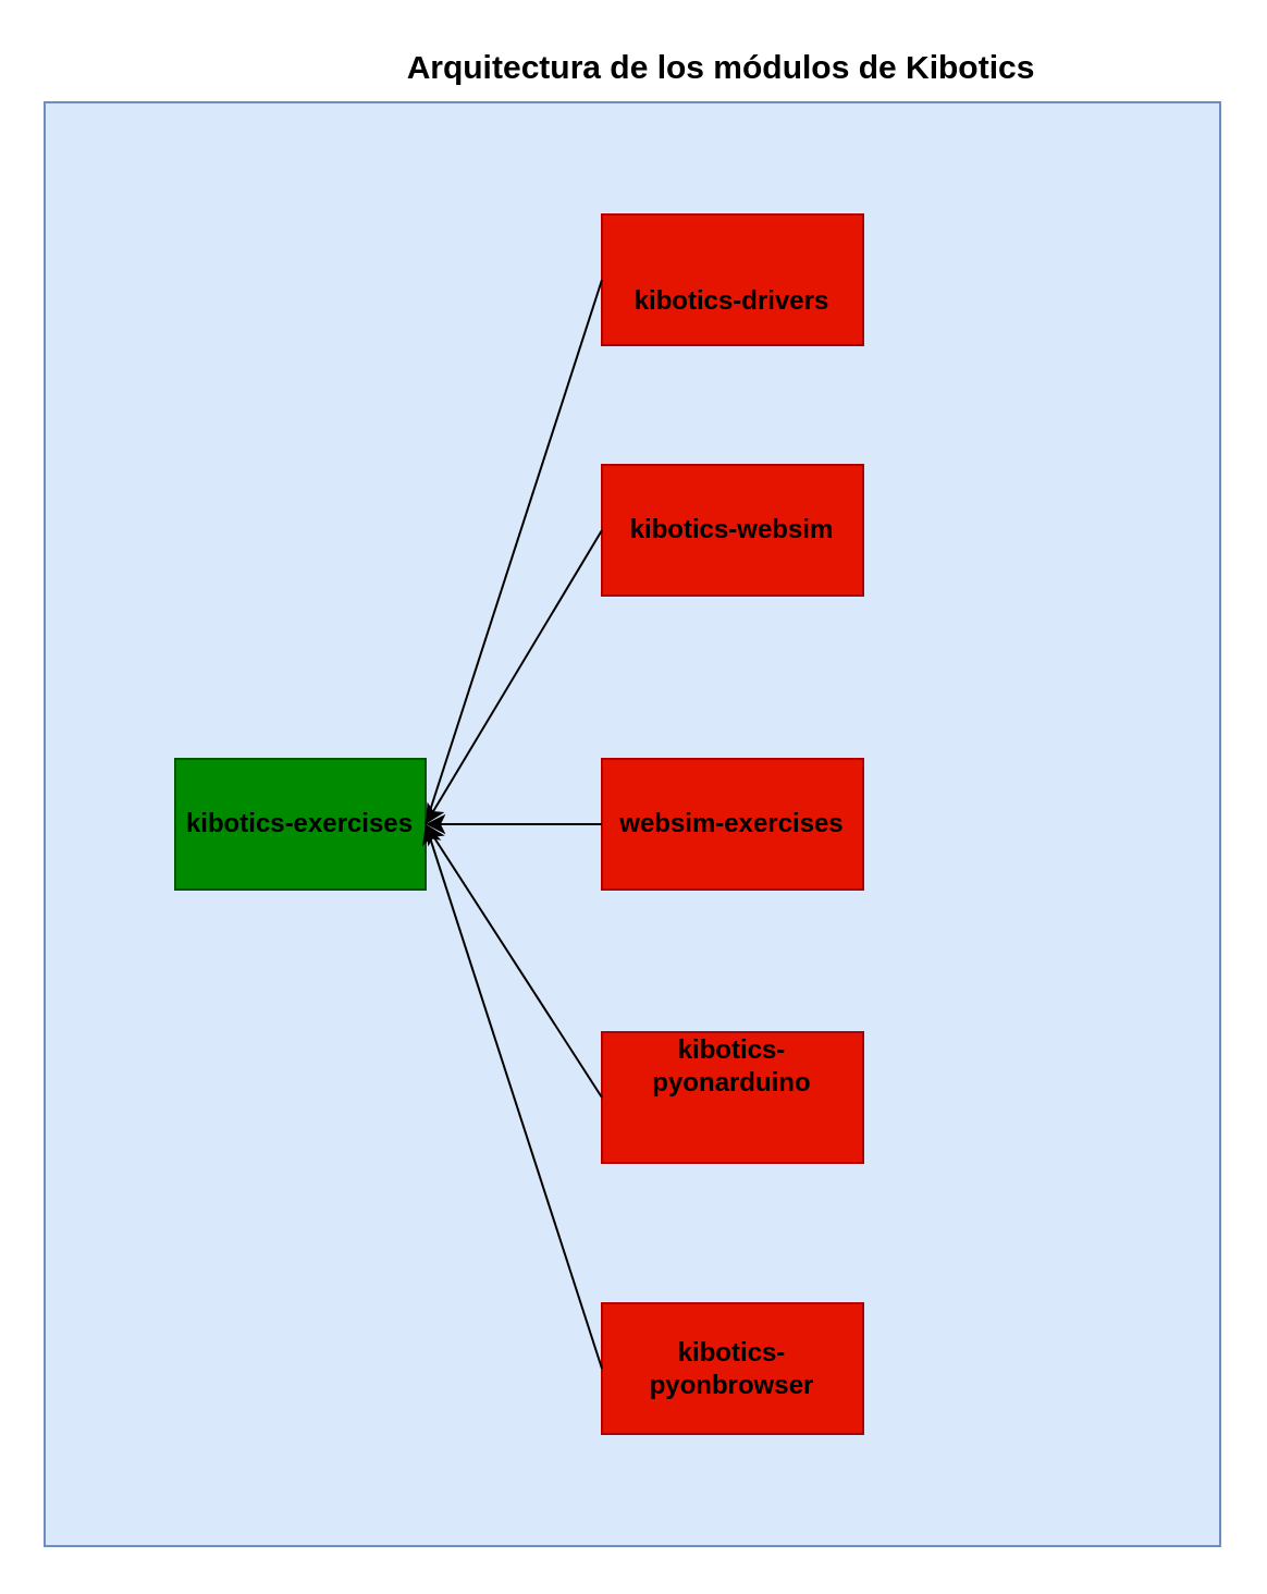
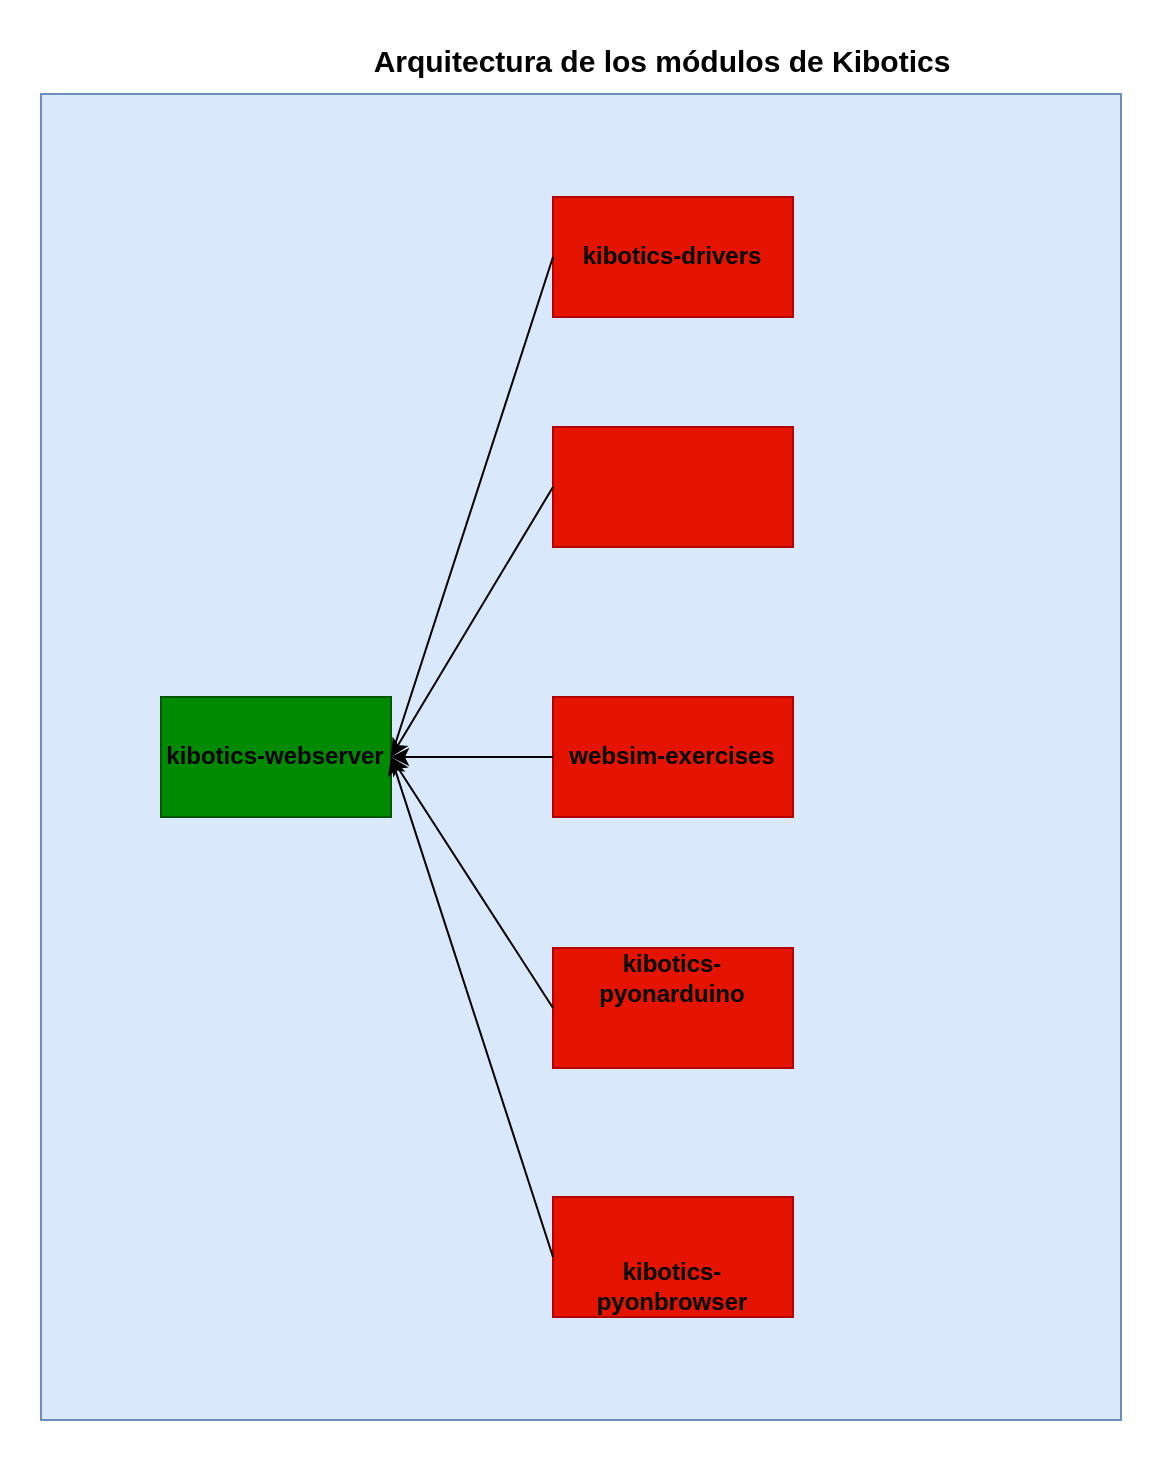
- <mxCell id="7" value="&lt;b&gt;kibotics-drivers&lt;/b&gt;" style="text;html=1;strokeColor=none;fillColor=none;align=center;verticalAlign=middle;whiteSpace=wrap;rounded=0;" parent="1" vertex="1"><mxGeometry x="281" y="128" width="110" height="20" as="geometry" /></mxCell>
+ <mxCell id="7" value="&lt;b&gt;kibotics-drivers&lt;/b&gt;" style="text;html=1;strokeColor=none;fillColor=none;align=center;verticalAlign=middle;whiteSpace=wrap;rounded=0;" parent="1" vertex="1"><mxGeometry x="281" y="118" width="110" height="20" as="geometry" /></mxCell>
- <mxCell id="10" value="&lt;b&gt;kibotics-websim&lt;br&gt;&lt;/b&gt;" style="text;html=1;strokeColor=none;fillColor=none;align=center;verticalAlign=middle;whiteSpace=wrap;rounded=0;" vertex="1" parent="1"><mxGeometry x="281" y="233" width="110" height="20" as="geometry" /></mxCell>
- <mxCell id="5" value="&lt;b&gt;kibotics-exercises&lt;/b&gt;" style="text;html=1;strokeColor=none;fillColor=none;align=center;verticalAlign=middle;whiteSpace=wrap;rounded=0;" parent="1" vertex="1"><mxGeometry x="80" y="368" width="115" height="20" as="geometry" /></mxCell>
+ <mxCell id="5" value="&lt;b&gt;kibotics-webserver&lt;/b&gt;" style="text;html=1;strokeColor=none;fillColor=none;align=center;verticalAlign=middle;whiteSpace=wrap;rounded=0;" parent="1" vertex="1"><mxGeometry x="80" y="368" width="115" height="20" as="geometry" /></mxCell>
- <mxCell id="16" value="&lt;b&gt;kibotics-pyonbrowser&lt;/b&gt;" style="text;html=1;strokeColor=none;fillColor=none;align=center;verticalAlign=middle;whiteSpace=wrap;rounded=0;" vertex="1" parent="1"><mxGeometry x="281" y="618" width="110" height="20" as="geometry" /></mxCell>
+ <mxCell id="16" value="&lt;b&gt;kibotics-pyonbrowser&lt;/b&gt;" style="text;html=1;strokeColor=none;fillColor=none;align=center;verticalAlign=middle;whiteSpace=wrap;rounded=0;" vertex="1" parent="1"><mxGeometry x="281" y="633" width="110" height="20" as="geometry" /></mxCell>
